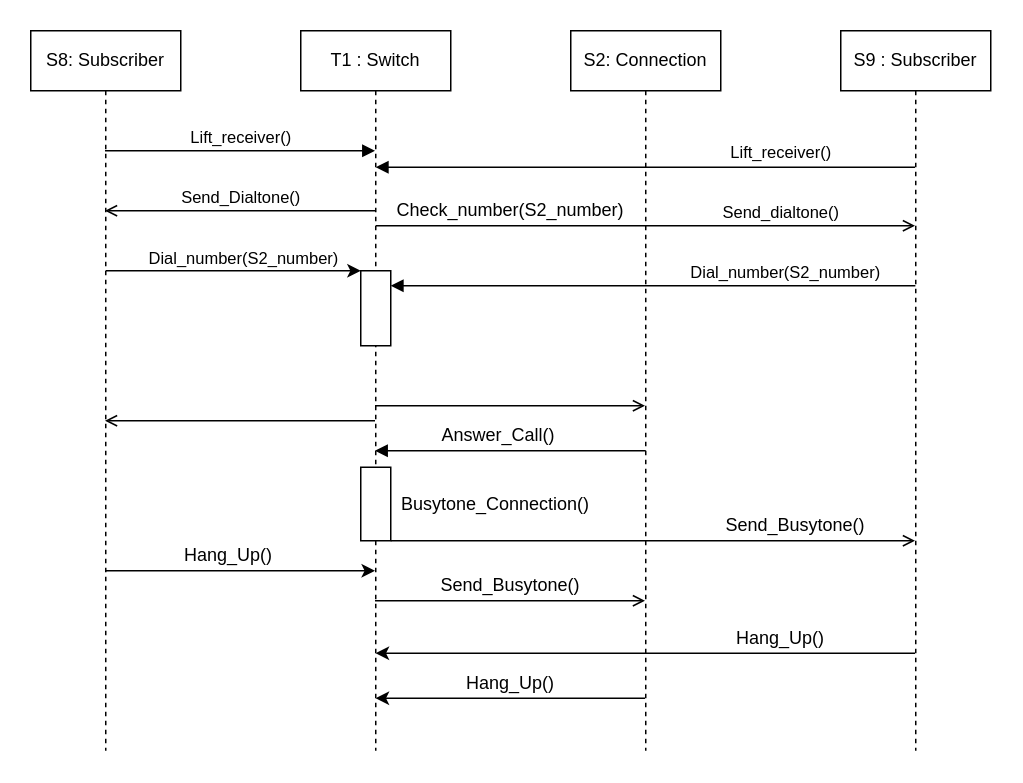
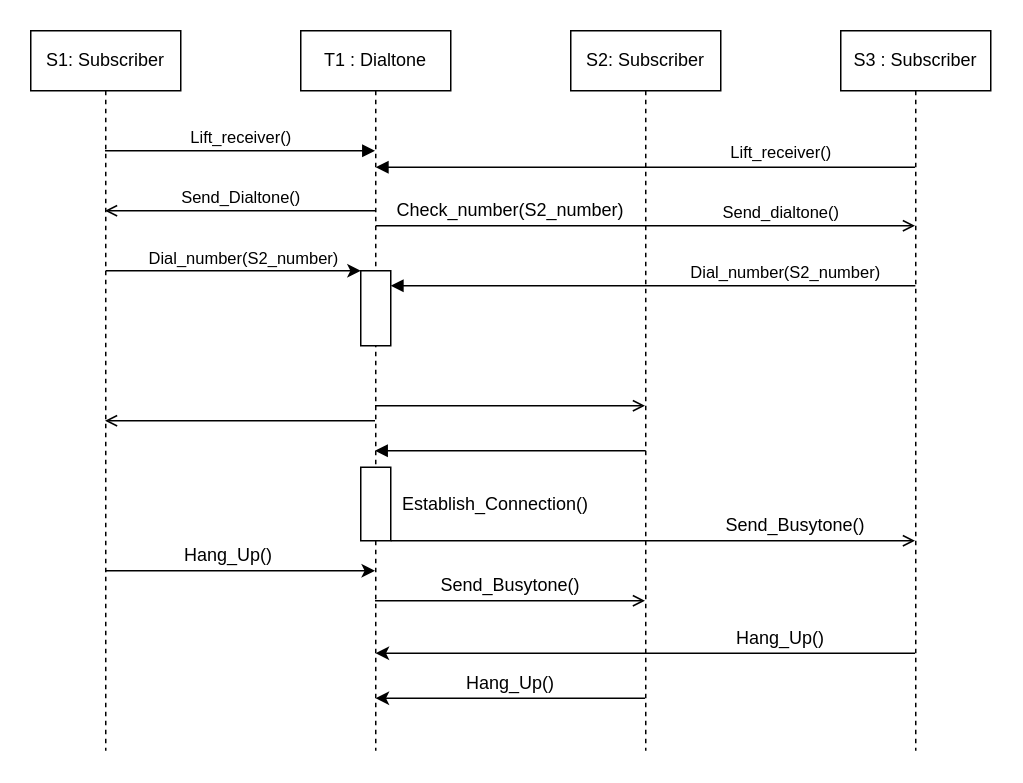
- <mxCell id="2" value="S8: Subscriber" style="shape=umlLifeline;perimeter=lifelinePerimeter;whiteSpace=wrap;html=1;container=0;dropTarget=0;collapsible=0;recursiveResize=0;outlineConnect=0;portConstraint=eastwest;newEdgeStyle={&quot;edgeStyle&quot;:&quot;elbowEdgeStyle&quot;,&quot;elbow&quot;:&quot;vertical&quot;,&quot;curved&quot;:0,&quot;rounded&quot;:0};" parent="1" vertex="1"><mxGeometry x="20" y="20" width="100" height="480" as="geometry" /></mxCell>
+ <mxCell id="2" value="S1: Subscriber" style="shape=umlLifeline;perimeter=lifelinePerimeter;whiteSpace=wrap;html=1;container=0;dropTarget=0;collapsible=0;recursiveResize=0;outlineConnect=0;portConstraint=eastwest;newEdgeStyle={&quot;edgeStyle&quot;:&quot;elbowEdgeStyle&quot;,&quot;elbow&quot;:&quot;vertical&quot;,&quot;curved&quot;:0,&quot;rounded&quot;:0};" parent="1" vertex="1"><mxGeometry x="20" y="20" width="100" height="480" as="geometry" /></mxCell>
- <mxCell id="3" value="T1 : Switch" style="shape=umlLifeline;perimeter=lifelinePerimeter;whiteSpace=wrap;html=1;container=0;dropTarget=0;collapsible=0;recursiveResize=0;outlineConnect=0;portConstraint=eastwest;newEdgeStyle={&quot;edgeStyle&quot;:&quot;elbowEdgeStyle&quot;,&quot;elbow&quot;:&quot;vertical&quot;,&quot;curved&quot;:0,&quot;rounded&quot;:0};" parent="1" vertex="1"><mxGeometry x="200" y="20" width="100" height="480" as="geometry" /></mxCell>
+ <mxCell id="3" value="T1 : Dialtone" style="shape=umlLifeline;perimeter=lifelinePerimeter;whiteSpace=wrap;html=1;container=0;dropTarget=0;collapsible=0;recursiveResize=0;outlineConnect=0;portConstraint=eastwest;newEdgeStyle={&quot;edgeStyle&quot;:&quot;elbowEdgeStyle&quot;,&quot;elbow&quot;:&quot;vertical&quot;,&quot;curved&quot;:0,&quot;rounded&quot;:0};" parent="1" vertex="1"><mxGeometry x="200" y="20" width="100" height="480" as="geometry" /></mxCell>
- <mxCell id="6" value="S2: Connection" style="shape=umlLifeline;perimeter=lifelinePerimeter;whiteSpace=wrap;html=1;container=0;dropTarget=0;collapsible=0;recursiveResize=0;outlineConnect=0;portConstraint=eastwest;newEdgeStyle={&quot;edgeStyle&quot;:&quot;elbowEdgeStyle&quot;,&quot;elbow&quot;:&quot;vertical&quot;,&quot;curved&quot;:0,&quot;rounded&quot;:0};" parent="1" vertex="1"><mxGeometry x="380" y="20" width="100" height="480" as="geometry" /></mxCell>
+ <mxCell id="6" value="S2: Subscriber" style="shape=umlLifeline;perimeter=lifelinePerimeter;whiteSpace=wrap;html=1;container=0;dropTarget=0;collapsible=0;recursiveResize=0;outlineConnect=0;portConstraint=eastwest;newEdgeStyle={&quot;edgeStyle&quot;:&quot;elbowEdgeStyle&quot;,&quot;elbow&quot;:&quot;vertical&quot;,&quot;curved&quot;:0,&quot;rounded&quot;:0};" parent="1" vertex="1"><mxGeometry x="380" y="20" width="100" height="480" as="geometry" /></mxCell>
- <mxCell id="7" value="S9 : Subscriber" style="shape=umlLifeline;perimeter=lifelinePerimeter;whiteSpace=wrap;html=1;container=0;dropTarget=0;collapsible=0;recursiveResize=0;outlineConnect=0;portConstraint=eastwest;newEdgeStyle={&quot;edgeStyle&quot;:&quot;elbowEdgeStyle&quot;,&quot;elbow&quot;:&quot;vertical&quot;,&quot;curved&quot;:0,&quot;rounded&quot;:0};" parent="1" vertex="1"><mxGeometry x="560" y="20" width="100" height="480" as="geometry" /></mxCell>
+ <mxCell id="7" value="S3 : Subscriber" style="shape=umlLifeline;perimeter=lifelinePerimeter;whiteSpace=wrap;html=1;container=0;dropTarget=0;collapsible=0;recursiveResize=0;outlineConnect=0;portConstraint=eastwest;newEdgeStyle={&quot;edgeStyle&quot;:&quot;elbowEdgeStyle&quot;,&quot;elbow&quot;:&quot;vertical&quot;,&quot;curved&quot;:0,&quot;rounded&quot;:0};" parent="1" vertex="1"><mxGeometry x="560" y="20" width="100" height="480" as="geometry" /></mxCell>
- <mxCell id="18" value="Answer_Call()" style="text;html=1;strokeColor=none;fillColor=none;align=center;verticalAlign=middle;whiteSpace=wrap;rounded=0;" vertex="1" parent="1"><mxGeometry x="302" y="280" width="60" height="20" as="geometry" /></mxCell>
- <mxCell id="30" value="Busytone_Connection()" style="text;html=1;strokeColor=none;fillColor=none;align=center;verticalAlign=middle;whiteSpace=wrap;rounded=0;" vertex="1" parent="1"><mxGeometry x="300" y="325.5" width="60" height="20" as="geometry" /></mxCell>
+ <mxCell id="30" value="Establish_Connection()" style="text;html=1;strokeColor=none;fillColor=none;align=center;verticalAlign=middle;whiteSpace=wrap;rounded=0;" vertex="1" parent="1"><mxGeometry x="300" y="325.5" width="60" height="20" as="geometry" /></mxCell>
